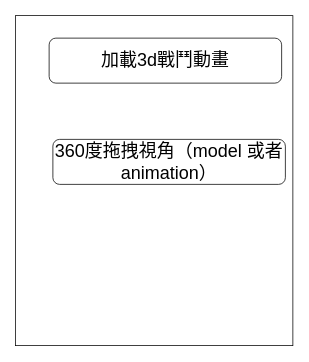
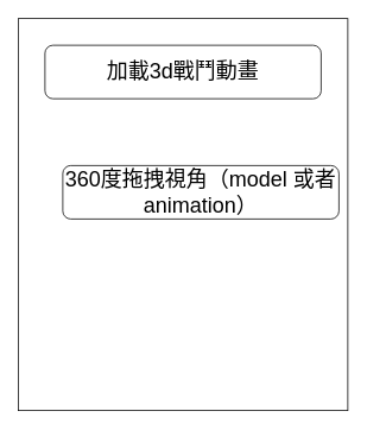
- <mxCell id="3" value="&lt;font style=&quot;font-size: 24px&quot;&gt;加載3d戰鬥動畫&lt;/font&gt;" style="rounded=1;whiteSpace=wrap;html=1;" vertex="1" parent="1"><mxGeometry x="65" y="50" width="310" height="60" as="geometry" /></mxCell>
+ <mxCell id="3" value="&lt;font style=&quot;font-size: 24px&quot;&gt;加載3d戰鬥動畫&lt;/font&gt;" style="rounded=1;whiteSpace=wrap;html=1;" vertex="1" parent="1"><mxGeometry x="50" y="50" width="310" height="60" as="geometry" /></mxCell>
